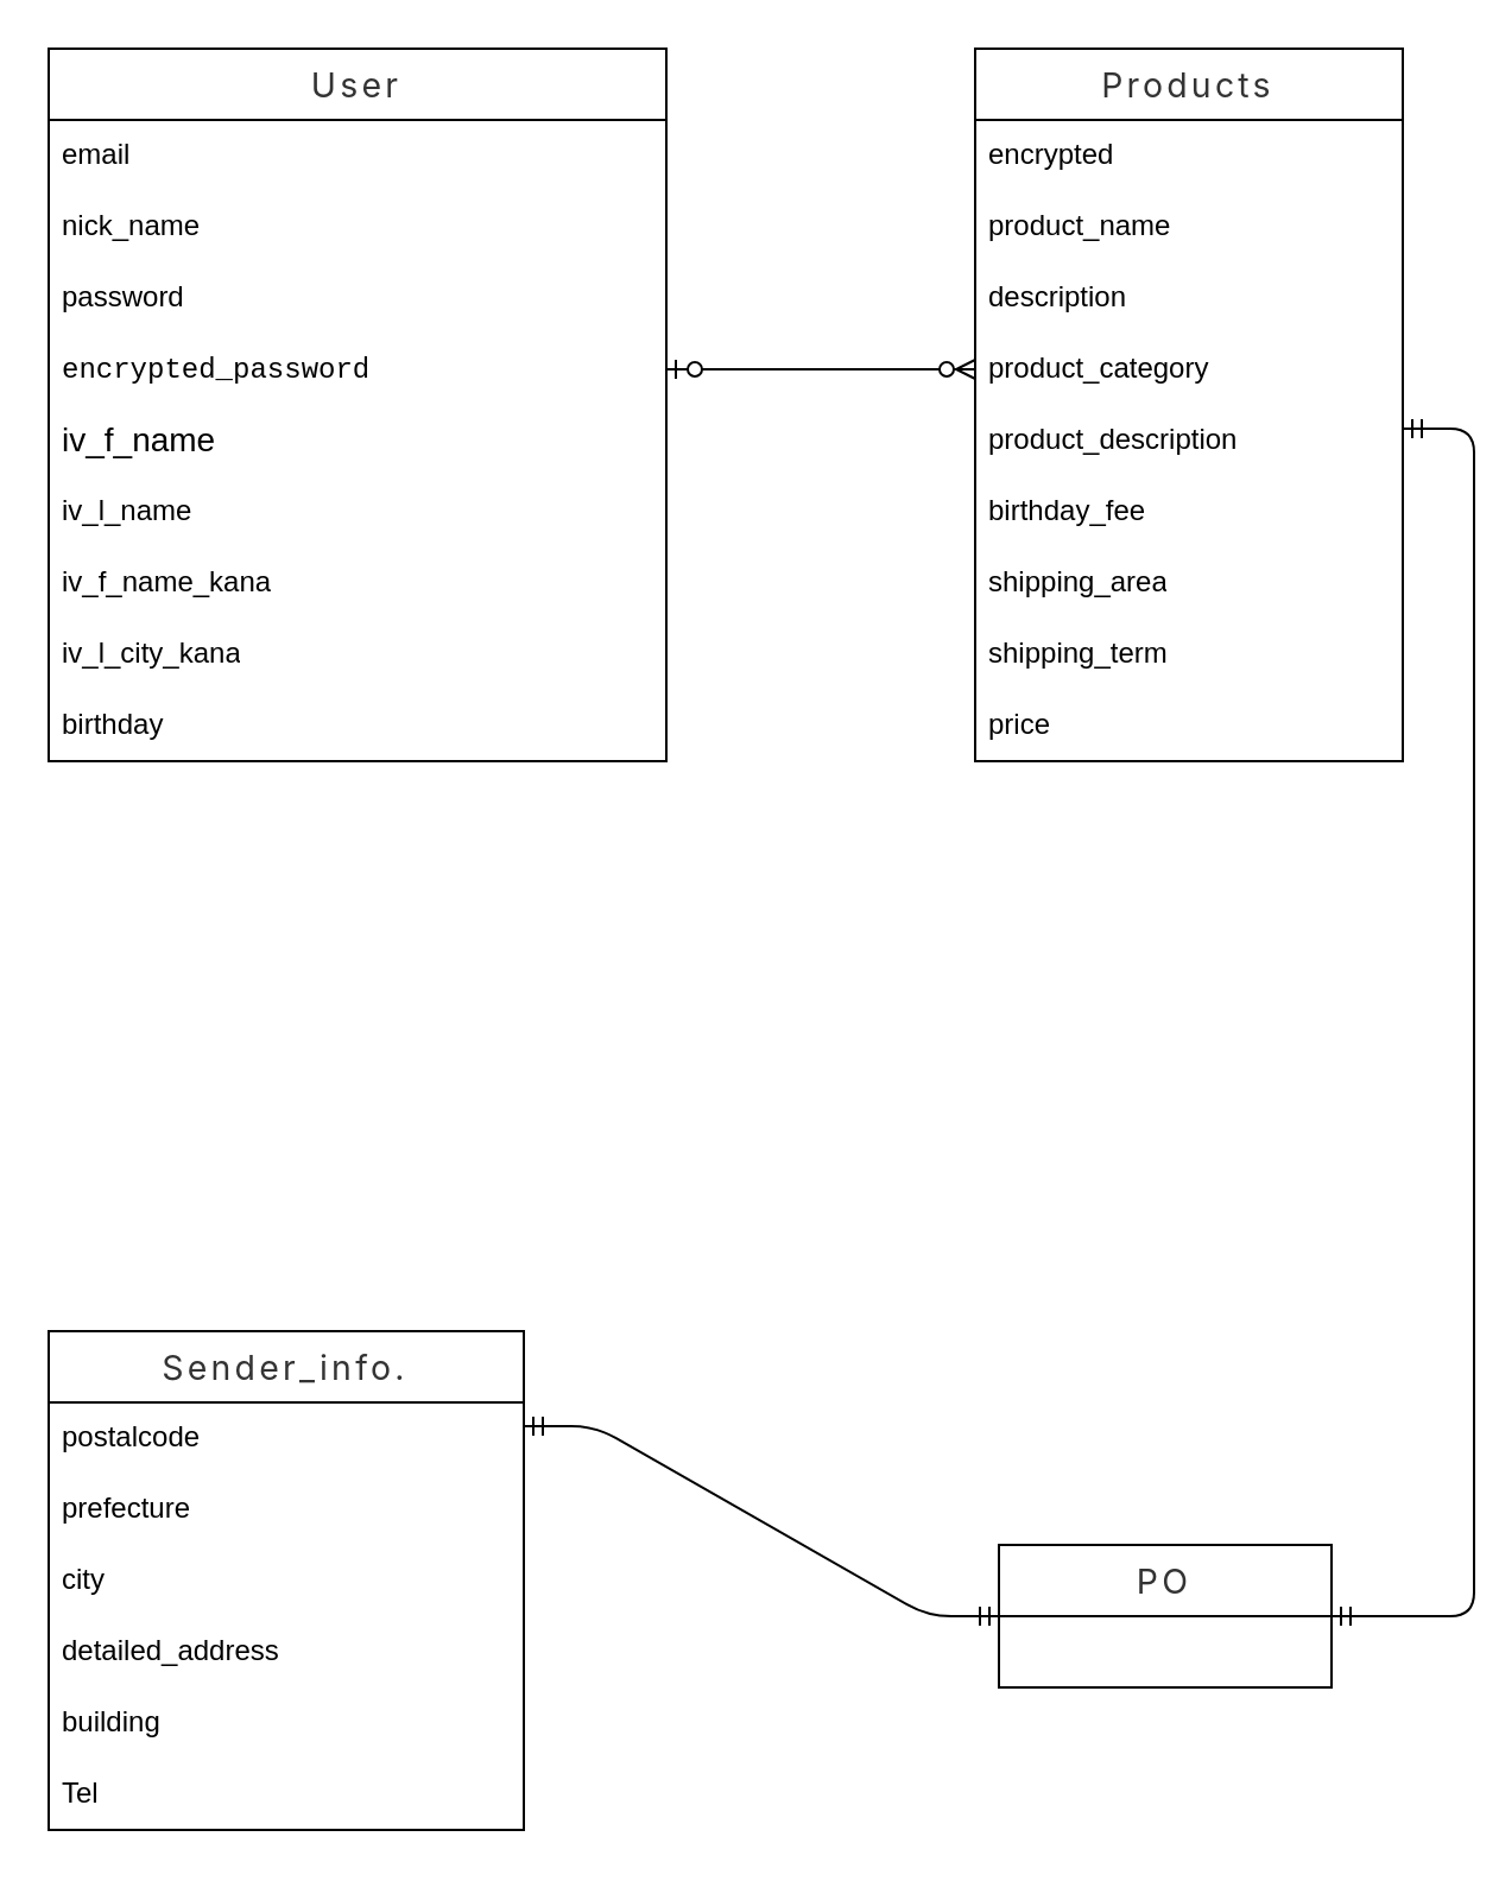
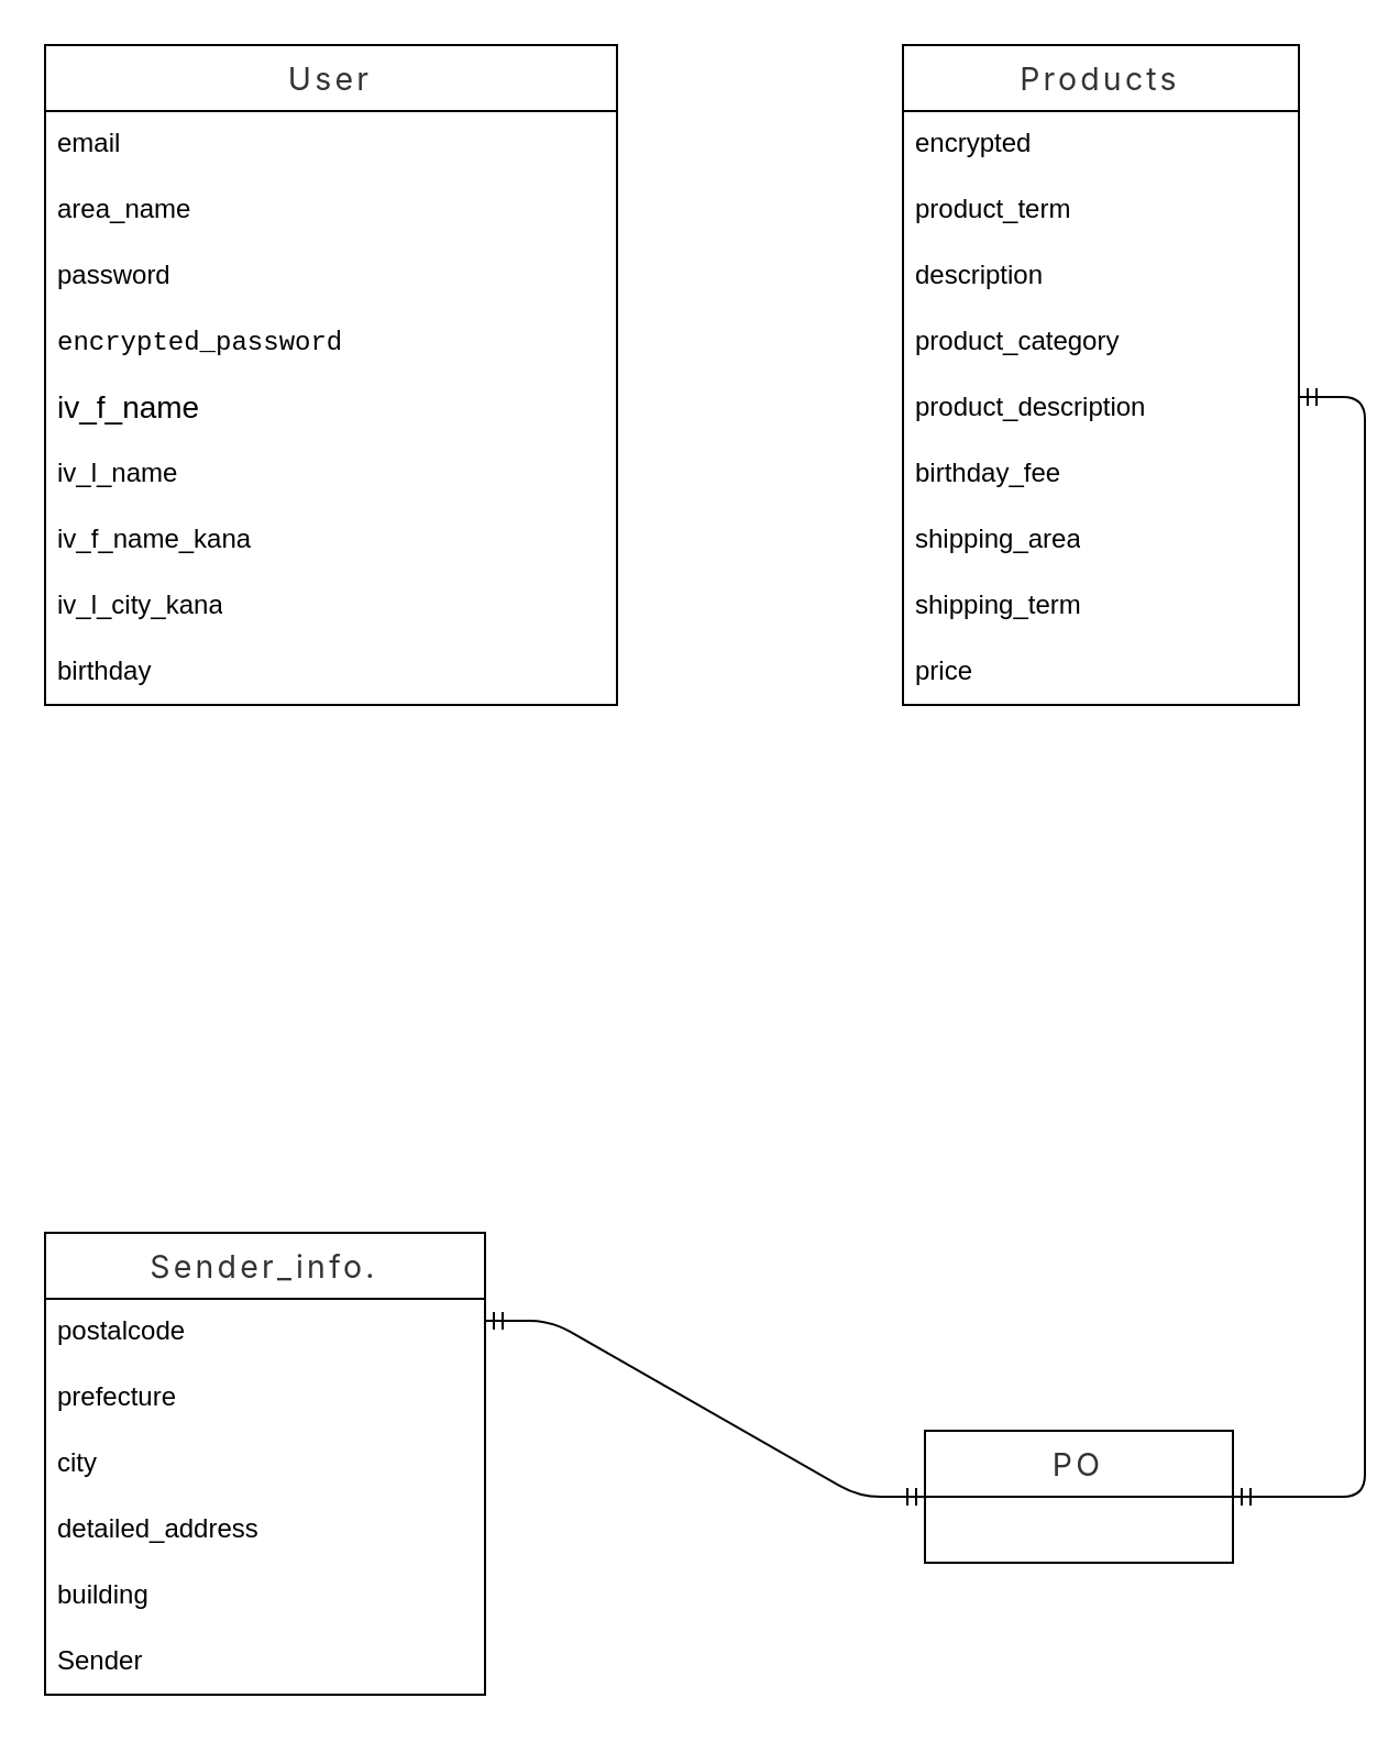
- <mxCell id="14" value="nick_name" style="text;strokeColor=none;fillColor=none;align=left;verticalAlign=middle;spacingLeft=4;spacingRight=4;overflow=hidden;points=[[0,0.5],[1,0.5]];portConstraint=eastwest;rotatable=0;whiteSpace=wrap;html=1;" vertex="1" parent="12"><mxGeometry y="60" width="260" height="30" as="geometry" /></mxCell>
+ <mxCell id="14" value="area_name" style="text;strokeColor=none;fillColor=none;align=left;verticalAlign=middle;spacingLeft=4;spacingRight=4;overflow=hidden;points=[[0,0.5],[1,0.5]];portConstraint=eastwest;rotatable=0;whiteSpace=wrap;html=1;" vertex="1" parent="12"><mxGeometry y="60" width="260" height="30" as="geometry" /></mxCell>
- <mxCell id="4" value="product_name" style="text;strokeColor=none;fillColor=none;align=left;verticalAlign=middle;spacingLeft=4;spacingRight=4;overflow=hidden;points=[[0,0.5],[1,0.5]];portConstraint=eastwest;rotatable=0;whiteSpace=wrap;html=1;" vertex="1" parent="2"><mxGeometry y="60" width="180" height="30" as="geometry" /></mxCell>
+ <mxCell id="4" value="product_term" style="text;strokeColor=none;fillColor=none;align=left;verticalAlign=middle;spacingLeft=4;spacingRight=4;overflow=hidden;points=[[0,0.5],[1,0.5]];portConstraint=eastwest;rotatable=0;whiteSpace=wrap;html=1;" vertex="1" parent="2"><mxGeometry y="60" width="180" height="30" as="geometry" /></mxCell>
- <mxCell id="30" value="" style="edgeStyle=entityRelationEdgeStyle;fontSize=12;html=1;endArrow=ERzeroToMany;startArrow=ERzeroToOne;fontColor=#000000;exitX=1;exitY=0.5;exitDx=0;exitDy=0;entryX=0;entryY=0.5;entryDx=0;entryDy=0;" edge="1" parent="1" source="16" target="6"><mxGeometry width="100" height="100" relative="1" as="geometry"><mxPoint x="220" y="280" as="sourcePoint" /><mxPoint x="400" y="180" as="targetPoint" /></mxGeometry></mxCell>
- <mxCell id="29" value="Tel" style="text;strokeColor=none;fillColor=none;align=left;verticalAlign=middle;spacingLeft=4;spacingRight=4;overflow=hidden;points=[[0,0.5],[1,0.5]];portConstraint=eastwest;rotatable=0;whiteSpace=wrap;html=1;" vertex="1" parent="23"><mxGeometry y="180" width="200" height="30" as="geometry" /></mxCell>
+ <mxCell id="29" value="Sender" style="text;strokeColor=none;fillColor=none;align=left;verticalAlign=middle;spacingLeft=4;spacingRight=4;overflow=hidden;points=[[0,0.5],[1,0.5]];portConstraint=eastwest;rotatable=0;whiteSpace=wrap;html=1;" vertex="1" parent="23"><mxGeometry y="180" width="200" height="30" as="geometry" /></mxCell>
